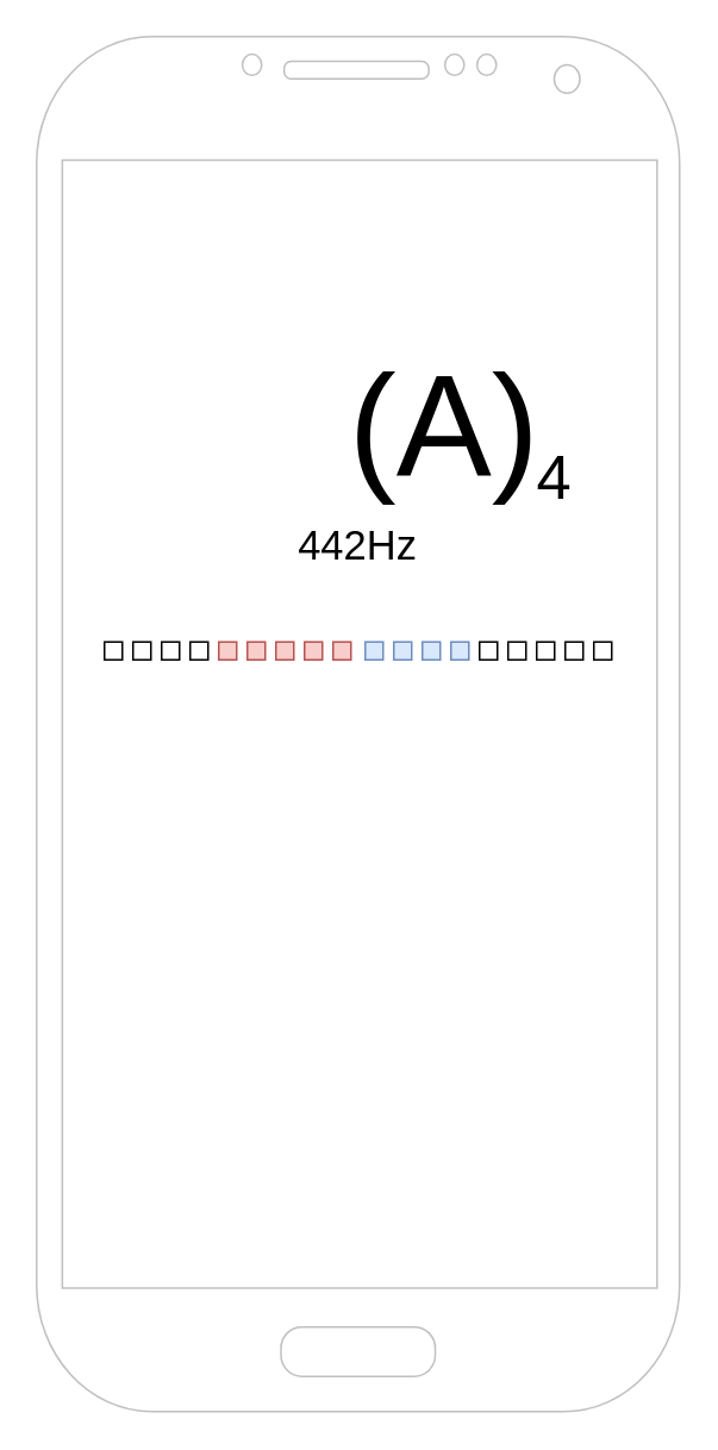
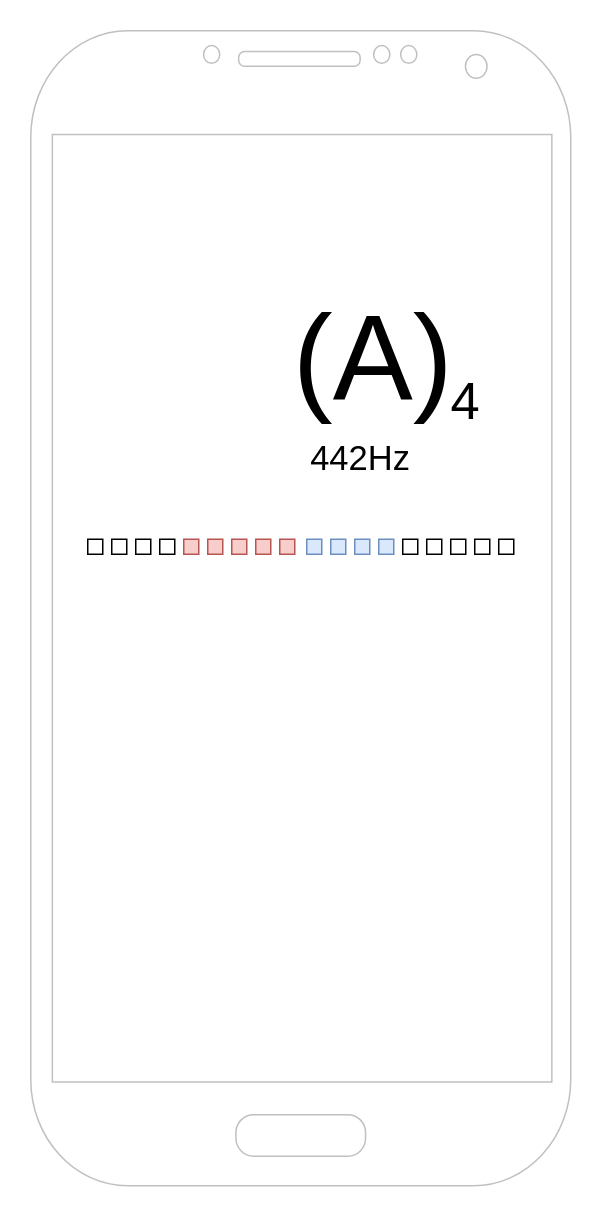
- <mxCell id="3" value="442Hz" style="text;html=1;strokeColor=none;fillColor=none;align=center;verticalAlign=middle;whiteSpace=wrap;rounded=0;fontSize=23;" vertex="1" parent="1"><mxGeometry x="170" y="290" width="60" height="30" as="geometry" /></mxCell>
+ <mxCell id="3" value="442Hz" style="text;html=1;strokeColor=none;fillColor=none;align=center;verticalAlign=middle;whiteSpace=wrap;rounded=0;fontSize=23;" vertex="1" parent="1"><mxGeometry x="210" y="290" width="60" height="30" as="geometry" /></mxCell>
